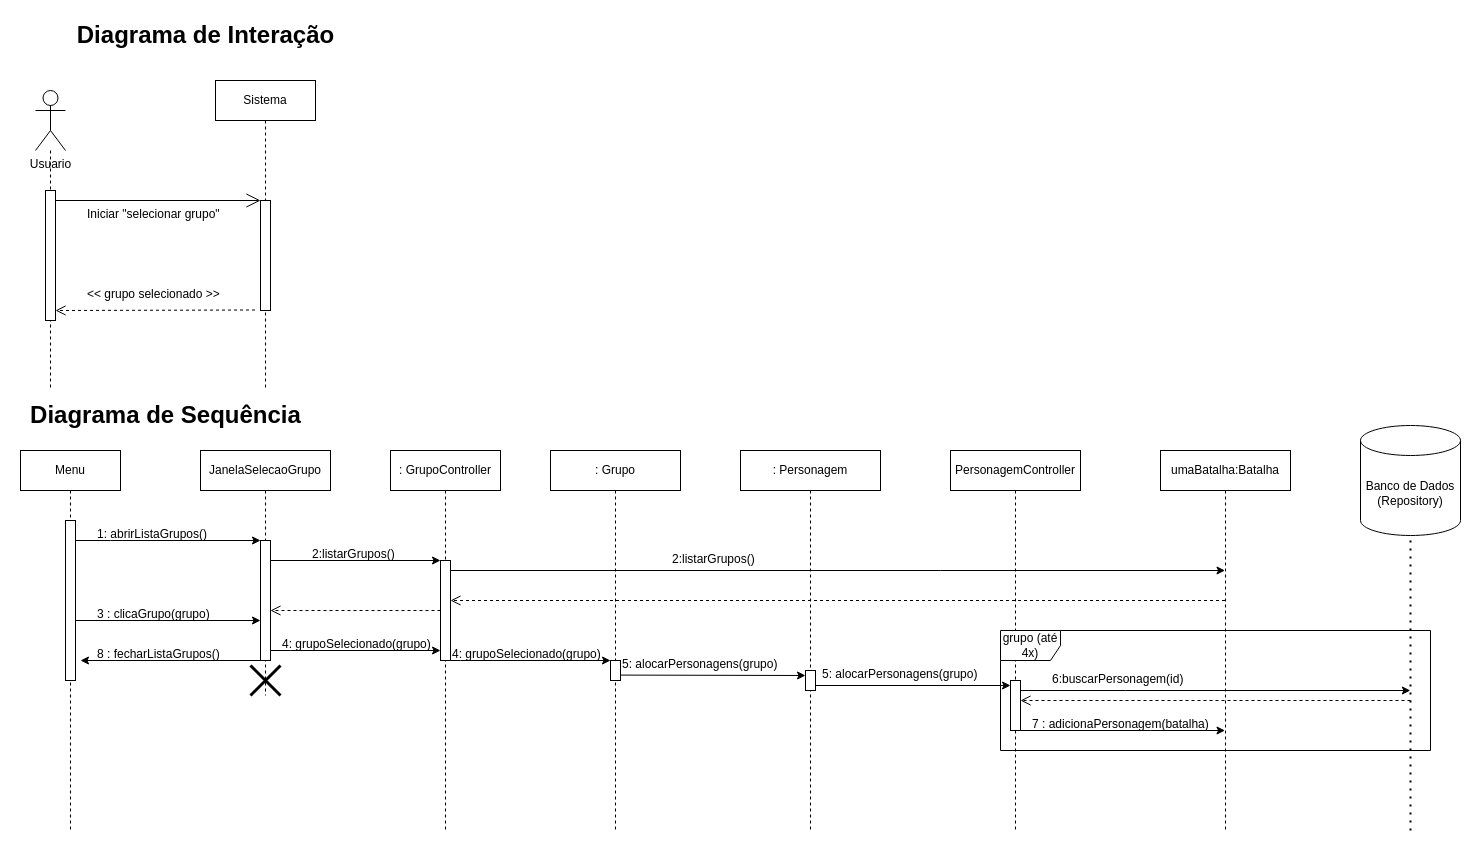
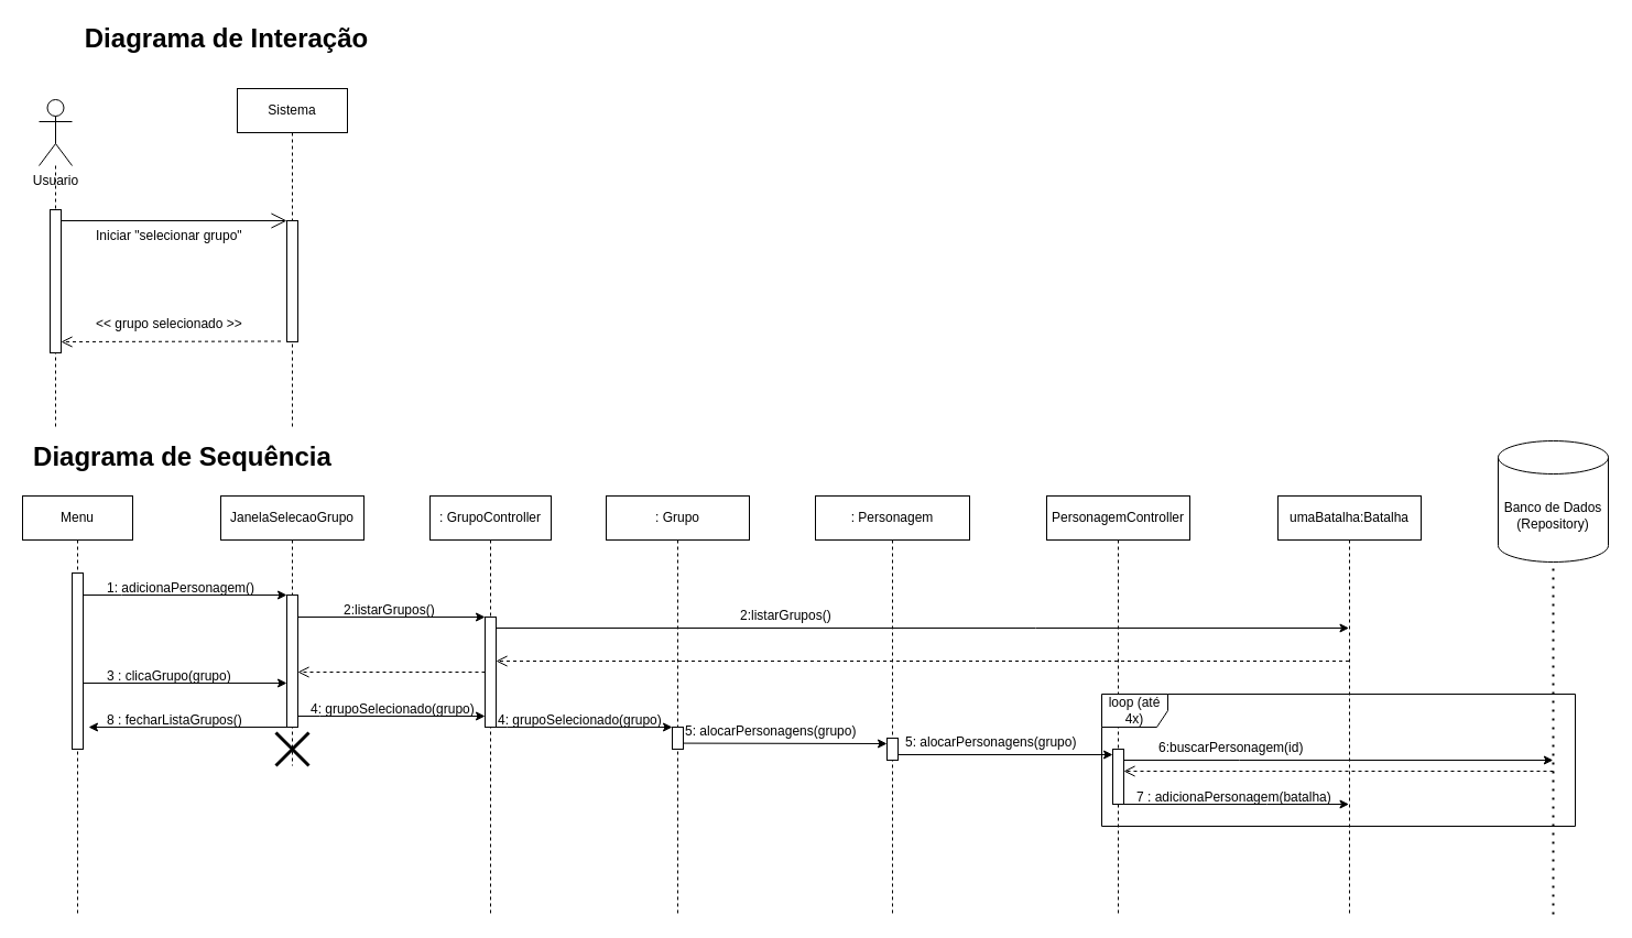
- <mxCell id="39" value="Banco de Dados&lt;br&gt;(Repository)" style="shape=cylinder3;whiteSpace=wrap;html=1;boundedLbl=1;backgroundOutline=1;size=15;" vertex="1" parent="1"><mxGeometry x="1360" y="425" width="100" height="110" as="geometry" /></mxCell>
+ <mxCell id="39" value="Banco de Dados&lt;br&gt;(Repository)" style="shape=cylinder3;whiteSpace=wrap;html=1;boundedLbl=1;backgroundOutline=1;size=15;" vertex="1" parent="1"><mxGeometry x="1360" y="400" width="100" height="110" as="geometry" /></mxCell>
- <mxCell id="10" value="1: abrirListaGrupos()" style="text;whiteSpace=wrap;html=1;" vertex="1" parent="1"><mxGeometry x="95" y="520" width="140" height="40" as="geometry" /></mxCell>
+ <mxCell id="10" value="1: adicionaPersonagem()" style="text;whiteSpace=wrap;html=1;" vertex="1" parent="1"><mxGeometry x="95" y="520" width="140" height="40" as="geometry" /></mxCell>
- <mxCell id="27" value="grupo (até 4x)" style="shape=umlFrame;whiteSpace=wrap;html=1;pointerEvents=0;" vertex="1" parent="1"><mxGeometry x="1000" y="630" width="430" height="120" as="geometry" /></mxCell>
+ <mxCell id="27" value="loop (até 4x)" style="shape=umlFrame;whiteSpace=wrap;html=1;pointerEvents=0;" vertex="1" parent="1"><mxGeometry x="1000" y="630" width="430" height="120" as="geometry" /></mxCell>
